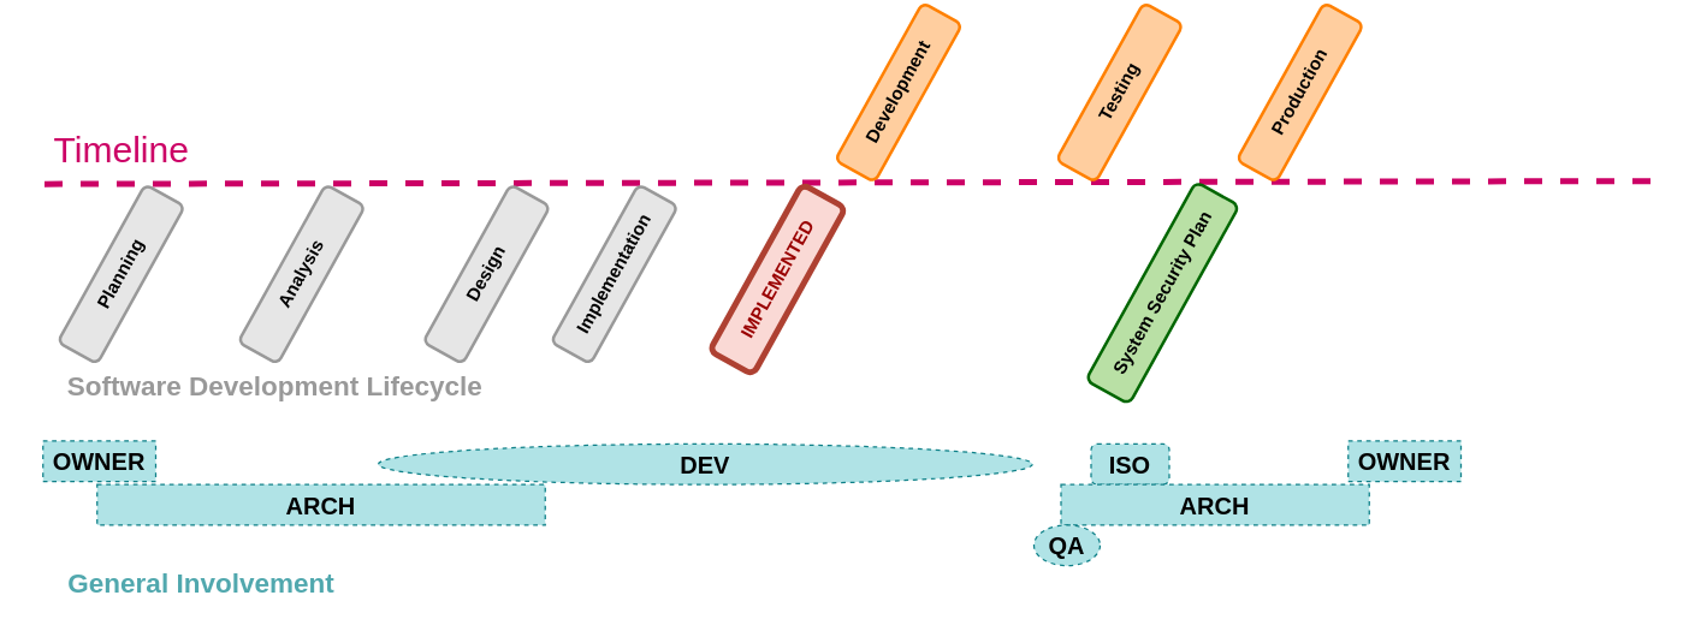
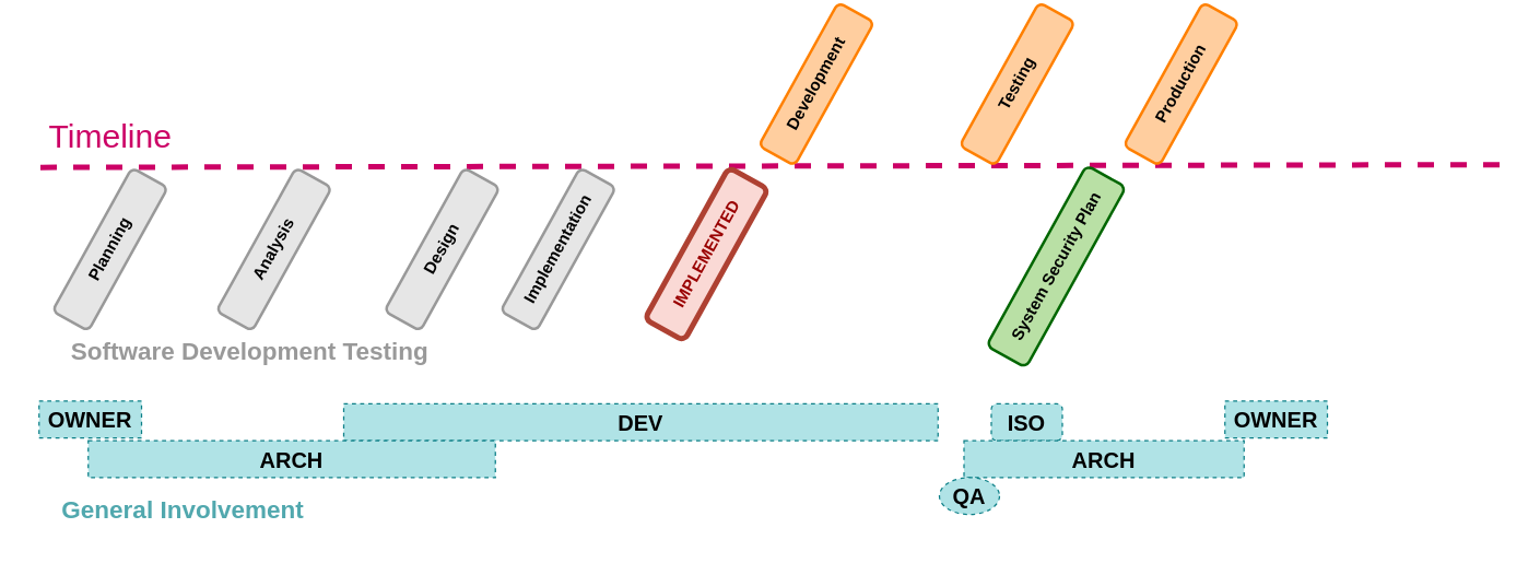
- <mxCell id="10" value="Software Development Lifecycle" style="text;html=1;align=center;verticalAlign=middle;resizable=0;points=[];autosize=1;strokeColor=none;fillColor=none;fontSize=18;fontColor=#999999;fontStyle=1" parent="1" vertex="1"><mxGeometry x="35" y="214" width="294" height="34" as="geometry" /></mxCell>
+ <mxCell id="10" value="Software Development Testing" style="text;html=1;align=center;verticalAlign=middle;resizable=0;points=[];autosize=1;strokeColor=none;fillColor=none;fontSize=18;fontColor=#999999;fontStyle=1" parent="1" vertex="1"><mxGeometry x="35" y="214" width="294" height="34" as="geometry" /></mxCell>
- <mxCell id="15" value="&lt;span style=&quot;font-size: 16px;&quot;&gt;&lt;b&gt;DEV&lt;/b&gt;&lt;/span&gt;" style="ellipse;whiteSpace=wrap;html=1;fillColor=#b0e3e6;strokeColor=#0e8088;strokeWidth=1;fontColor=#000000;dashed=1;" parent="1" vertex="1"><mxGeometry x="251" y="269" width="435" height="27" as="geometry" /></mxCell>
+ <mxCell id="15" value="&lt;span style=&quot;font-size: 16px;&quot;&gt;&lt;b&gt;DEV&lt;/b&gt;&lt;/span&gt;" style="rounded=0;whiteSpace=wrap;html=1;fillColor=#b0e3e6;strokeColor=#0e8088;strokeWidth=1;fontColor=#000000;dashed=1;" parent="1" vertex="1"><mxGeometry x="251" y="269" width="435" height="27" as="geometry" /></mxCell>
- <mxCell id="21" value="General Involvement" style="text;html=1;align=center;verticalAlign=middle;resizable=0;points=[];autosize=1;strokeColor=none;fillColor=none;fontSize=18;fontColor=#51a8ae;fontStyle=1" parent="1" vertex="1"><mxGeometry x="35" y="345" width="195" height="34" as="geometry" /></mxCell>
+ <mxCell id="21" value="General Involvement" style="text;html=1;align=center;verticalAlign=middle;resizable=0;points=[];autosize=1;strokeColor=none;fillColor=none;fontSize=18;fontColor=#51a8ae;fontStyle=1" parent="1" vertex="1"><mxGeometry x="35" y="330" width="195" height="34" as="geometry" /></mxCell>
